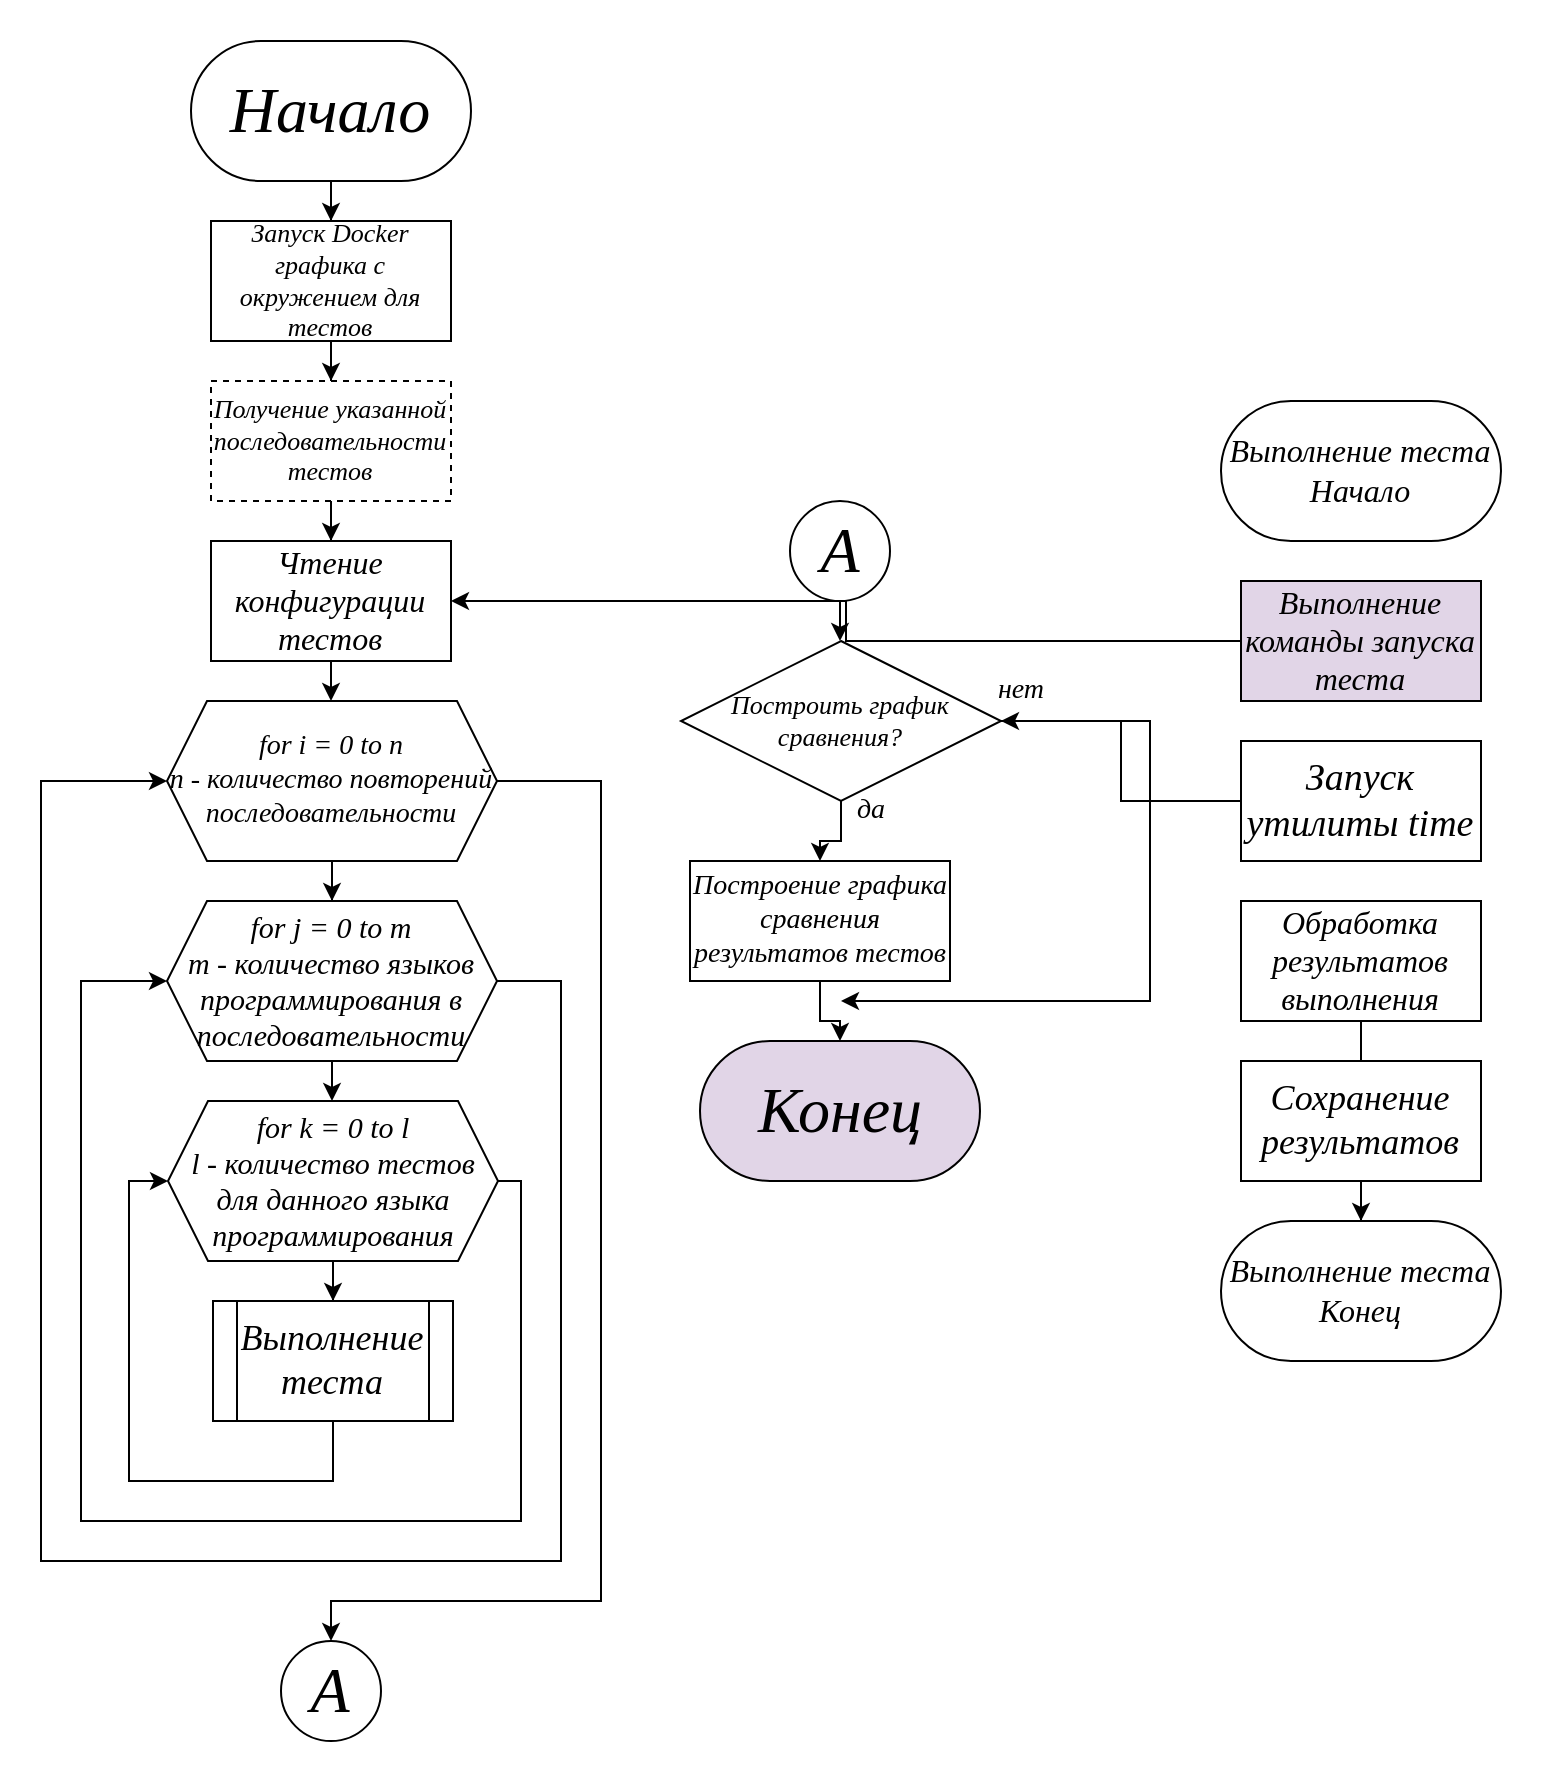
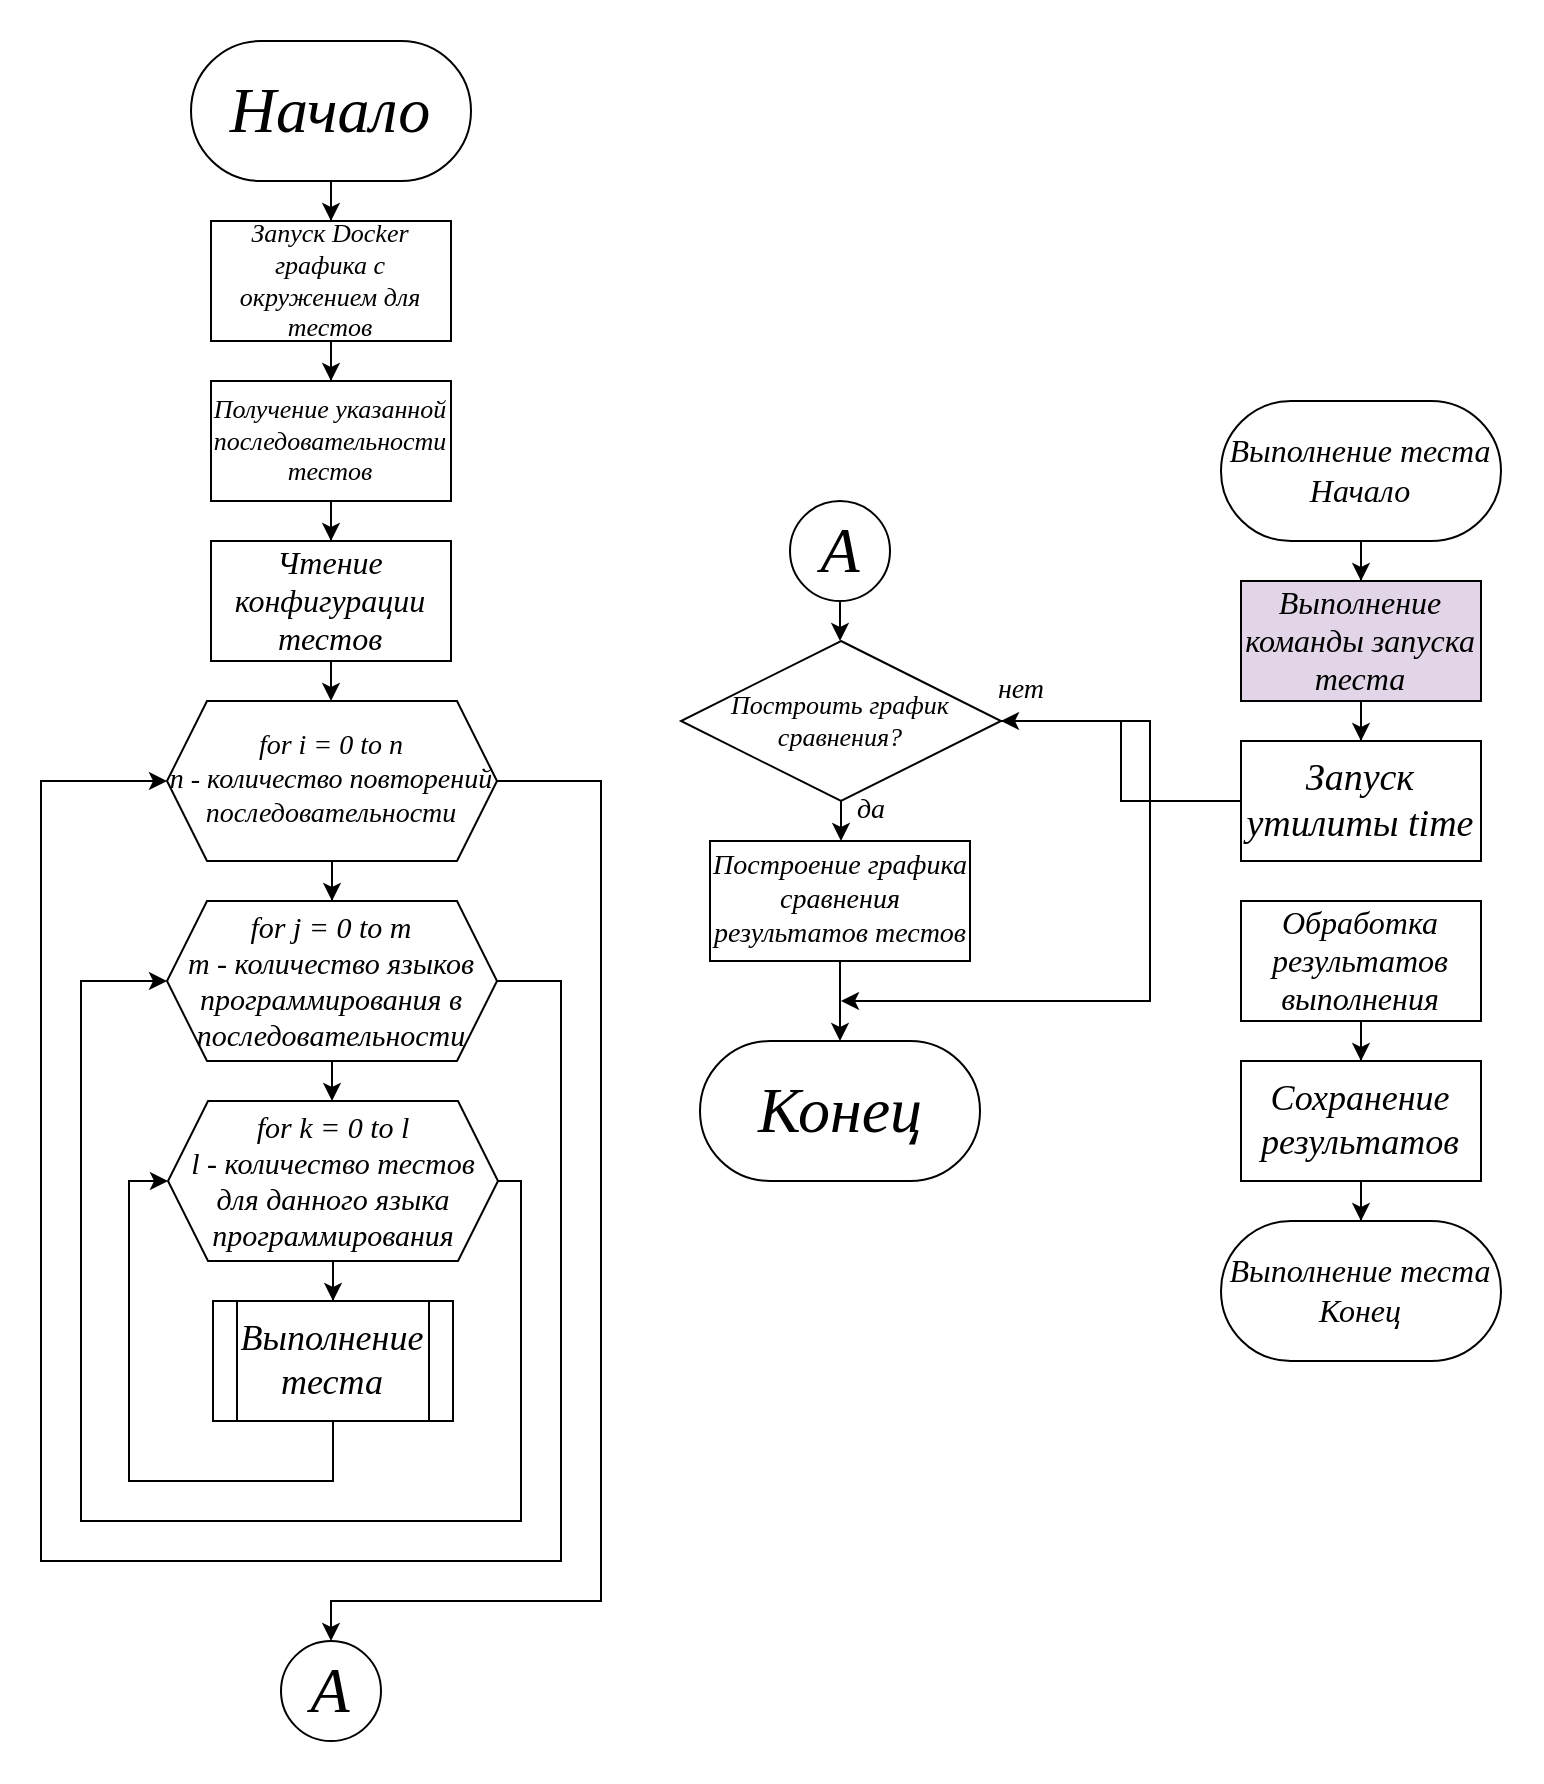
- <mxCell id="5" value="Получение указанной последовательности тестов" style="rounded=0;whiteSpace=wrap;html=1;fontFamily=GOST Type B;fontStyle=2;fontSize=13;dashed=1;" vertex="1" parent="1"><mxGeometry x="105" y="190" width="120" height="60" as="geometry" /></mxCell>
+ <mxCell id="5" value="Получение указанной последовательности тестов" style="rounded=0;whiteSpace=wrap;html=1;fontFamily=GOST Type B;fontStyle=2;fontSize=13;" vertex="1" parent="1"><mxGeometry x="105" y="190" width="120" height="60" as="geometry" /></mxCell>
+ <mxCell id="19" style="edgeStyle=orthogonalEdgeStyle;rounded=0;orthogonalLoop=1;jettySize=auto;html=1;entryX=0.5;entryY=0;entryDx=0;entryDy=0;fontFamily=GOST Type B;fontStyle=2" edge="1" parent="1" source="20" target="22"><mxGeometry relative="1" as="geometry" /></mxCell>
- <mxCell id="21" style="edgeStyle=orthogonalEdgeStyle;rounded=0;orthogonalLoop=1;jettySize=auto;html=1;fontFamily=GOST Type B;fontStyle=2;" edge="1" parent="1" source="22" target="7"><mxGeometry relative="1" as="geometry" /></mxCell>
+ <mxCell id="21" style="edgeStyle=orthogonalEdgeStyle;rounded=0;orthogonalLoop=1;jettySize=auto;html=1;fontFamily=GOST Type B;fontStyle=2" edge="1" parent="1" source="22" target="26"><mxGeometry relative="1" as="geometry" /></mxCell>
- <mxCell id="36" value="Построение графика сравнения результатов тестов" style="rounded=0;whiteSpace=wrap;html=1;fontFamily=GOST Type B;fontStyle=2;fontSize=14;" vertex="1" parent="1"><mxGeometry x="344.5" y="430" width="130" height="60" as="geometry" /></mxCell>
+ <mxCell id="36" value="Построение графика сравнения результатов тестов" style="rounded=0;whiteSpace=wrap;html=1;fontFamily=GOST Type B;fontStyle=2;fontSize=14;" vertex="1" parent="1"><mxGeometry x="354.5" y="420" width="130" height="60" as="geometry" /></mxCell>
- <mxCell id="27" style="edgeStyle=orthogonalEdgeStyle;rounded=0;orthogonalLoop=1;jettySize=auto;html=1;entryX=0.5;entryY=0;entryDx=0;entryDy=0;fontFamily=GOST Type B;fontStyle=2;endArrow=none;" edge="1" parent="1" source="28" target="30"><mxGeometry relative="1" as="geometry" /></mxCell>
+ <mxCell id="27" style="edgeStyle=orthogonalEdgeStyle;rounded=0;orthogonalLoop=1;jettySize=auto;html=1;entryX=0.5;entryY=0;entryDx=0;entryDy=0;fontFamily=GOST Type B;fontStyle=2" edge="1" parent="1" source="28" target="30"><mxGeometry relative="1" as="geometry" /></mxCell>
- <mxCell id="37" value="Конец" style="rounded=1;whiteSpace=wrap;html=1;arcSize=50;fontFamily=GOST Type B;fontStyle=2;fontSize=32;fillColor=#e1d5e7;" vertex="1" parent="1"><mxGeometry x="349.5" y="520" width="140" height="70" as="geometry" /></mxCell>
+ <mxCell id="37" value="Конец" style="rounded=1;whiteSpace=wrap;html=1;arcSize=50;fontFamily=GOST Type B;fontStyle=2;fontSize=32;" vertex="1" parent="1"><mxGeometry x="349.5" y="520" width="140" height="70" as="geometry" /></mxCell>
